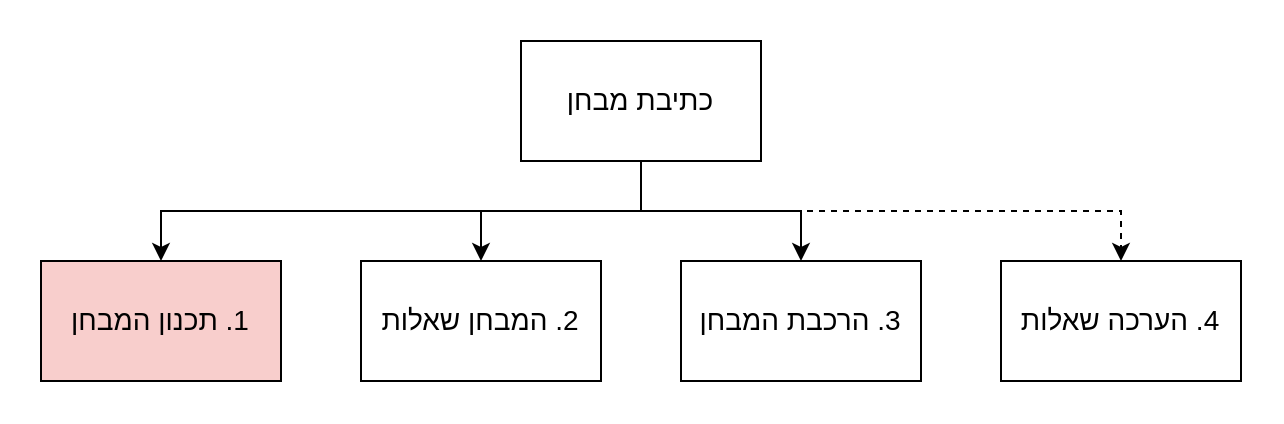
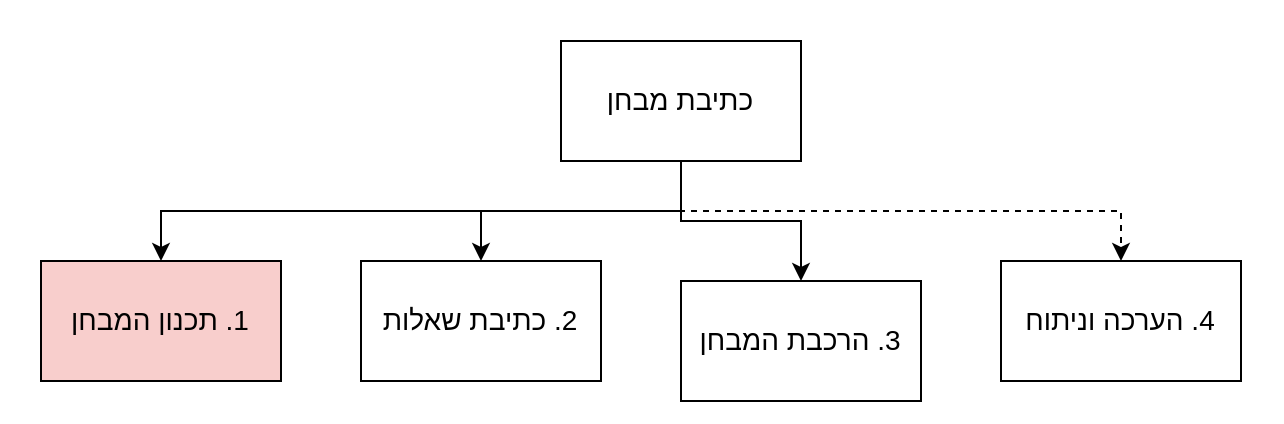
- <mxCell id="10" value="כתיבת מבחן" style="rounded=0;whiteSpace=wrap;html=1;fontSize=14;textDirection=rtl;" vertex="1" parent="1"><mxGeometry x="260" y="20" width="120" height="60" as="geometry" /></mxCell>
+ <mxCell id="10" value="כתיבת מבחן" style="rounded=0;whiteSpace=wrap;html=1;fontSize=14;textDirection=rtl;" vertex="1" parent="1"><mxGeometry x="280" y="20" width="120" height="60" as="geometry" /></mxCell>
- <mxCell id="2" value="&lt;div style=&quot;direction: rtl; font-size: 14px;&quot;&gt;&lt;span style=&quot;background-color: initial; font-size: 14px;&quot;&gt;2. המבחן שאלות&lt;/span&gt;&lt;/div&gt;" style="rounded=0;whiteSpace=wrap;html=1;align=center;textDirection=rtl;fontSize=14;" vertex="1" parent="1"><mxGeometry x="180" y="130" width="120" height="60" as="geometry" /></mxCell>
+ <mxCell id="2" value="&lt;div style=&quot;direction: rtl; font-size: 14px;&quot;&gt;&lt;span style=&quot;background-color: initial; font-size: 14px;&quot;&gt;2. כתיבת שאלות&lt;/span&gt;&lt;/div&gt;" style="rounded=0;whiteSpace=wrap;html=1;align=center;textDirection=rtl;fontSize=14;" vertex="1" parent="1"><mxGeometry x="180" y="130" width="120" height="60" as="geometry" /></mxCell>
- <mxCell id="3" value="&lt;div style=&quot;direction: rtl; font-size: 14px;&quot;&gt;&lt;span style=&quot;background-color: initial; font-size: 14px;&quot;&gt;3. הרכבת המבחן&lt;/span&gt;&lt;/div&gt;" style="rounded=0;whiteSpace=wrap;html=1;align=center;textDirection=rtl;fontSize=14;" vertex="1" parent="1"><mxGeometry x="340" y="130" width="120" height="60" as="geometry" /></mxCell>
+ <mxCell id="3" value="&lt;div style=&quot;direction: rtl; font-size: 14px;&quot;&gt;&lt;span style=&quot;background-color: initial; font-size: 14px;&quot;&gt;3. הרכבת המבחן&lt;/span&gt;&lt;/div&gt;" style="rounded=0;whiteSpace=wrap;html=1;align=center;textDirection=rtl;fontSize=14;" vertex="1" parent="1"><mxGeometry x="340" y="140" width="120" height="60" as="geometry" /></mxCell>
- <mxCell id="4" value="&lt;div style=&quot;direction: rtl; font-size: 14px;&quot;&gt;&lt;span style=&quot;background-color: initial; font-size: 14px;&quot;&gt;4. הערכה שאלות&lt;/span&gt;&lt;/div&gt;" style="rounded=0;whiteSpace=wrap;html=1;align=center;textDirection=rtl;fontSize=14;" vertex="1" parent="1"><mxGeometry x="500" y="130" width="120" height="60" as="geometry" /></mxCell>
+ <mxCell id="4" value="&lt;div style=&quot;direction: rtl; font-size: 14px;&quot;&gt;&lt;span style=&quot;background-color: initial; font-size: 14px;&quot;&gt;4. הערכה וניתוח&lt;/span&gt;&lt;/div&gt;" style="rounded=0;whiteSpace=wrap;html=1;align=center;textDirection=rtl;fontSize=14;" vertex="1" parent="1"><mxGeometry x="500" y="130" width="120" height="60" as="geometry" /></mxCell>
